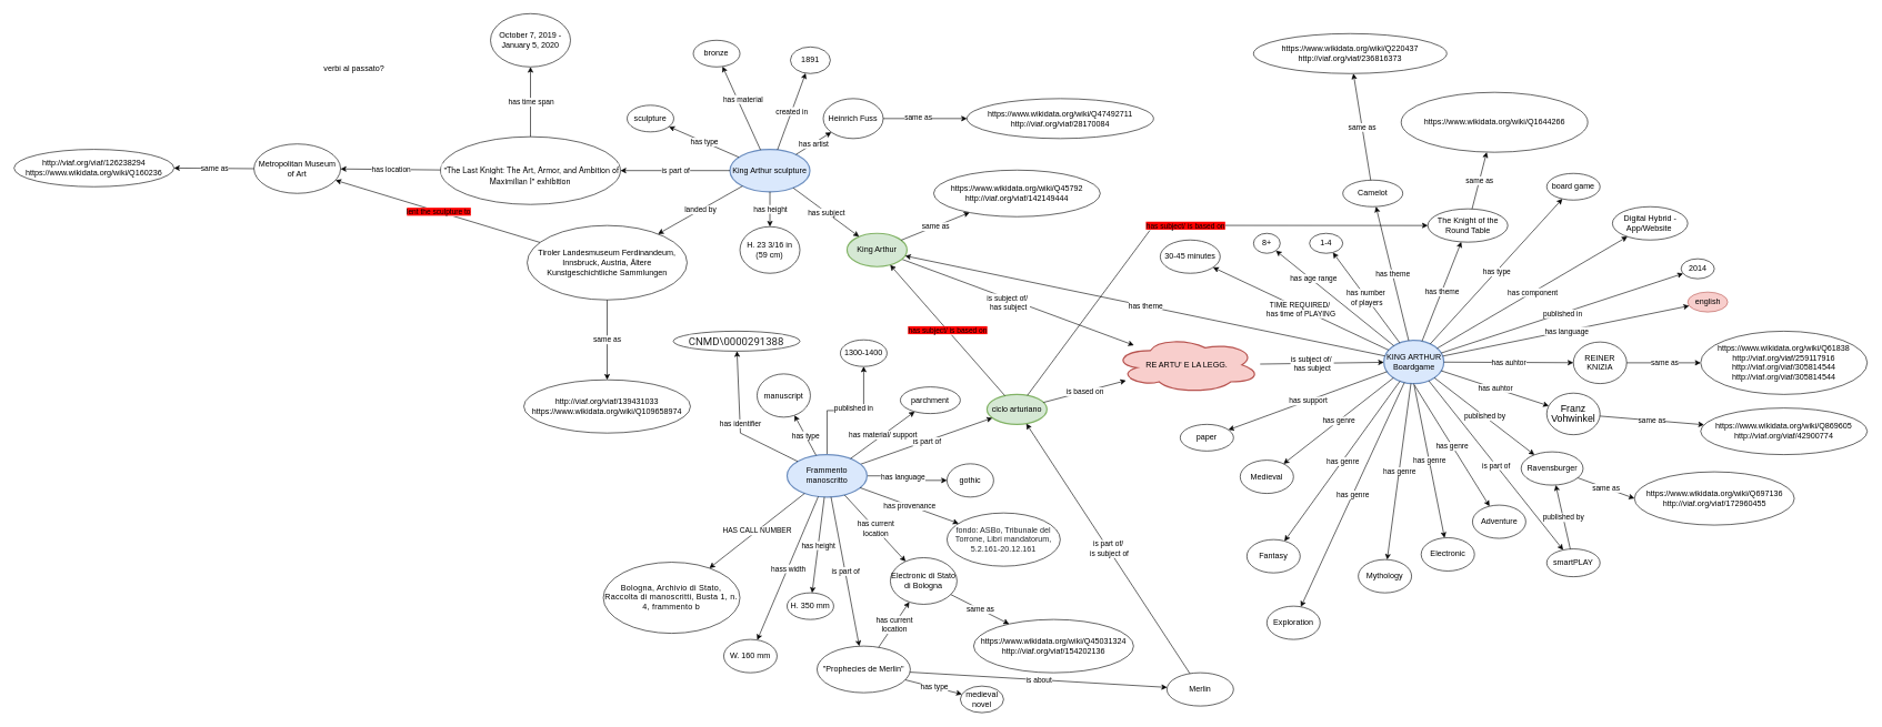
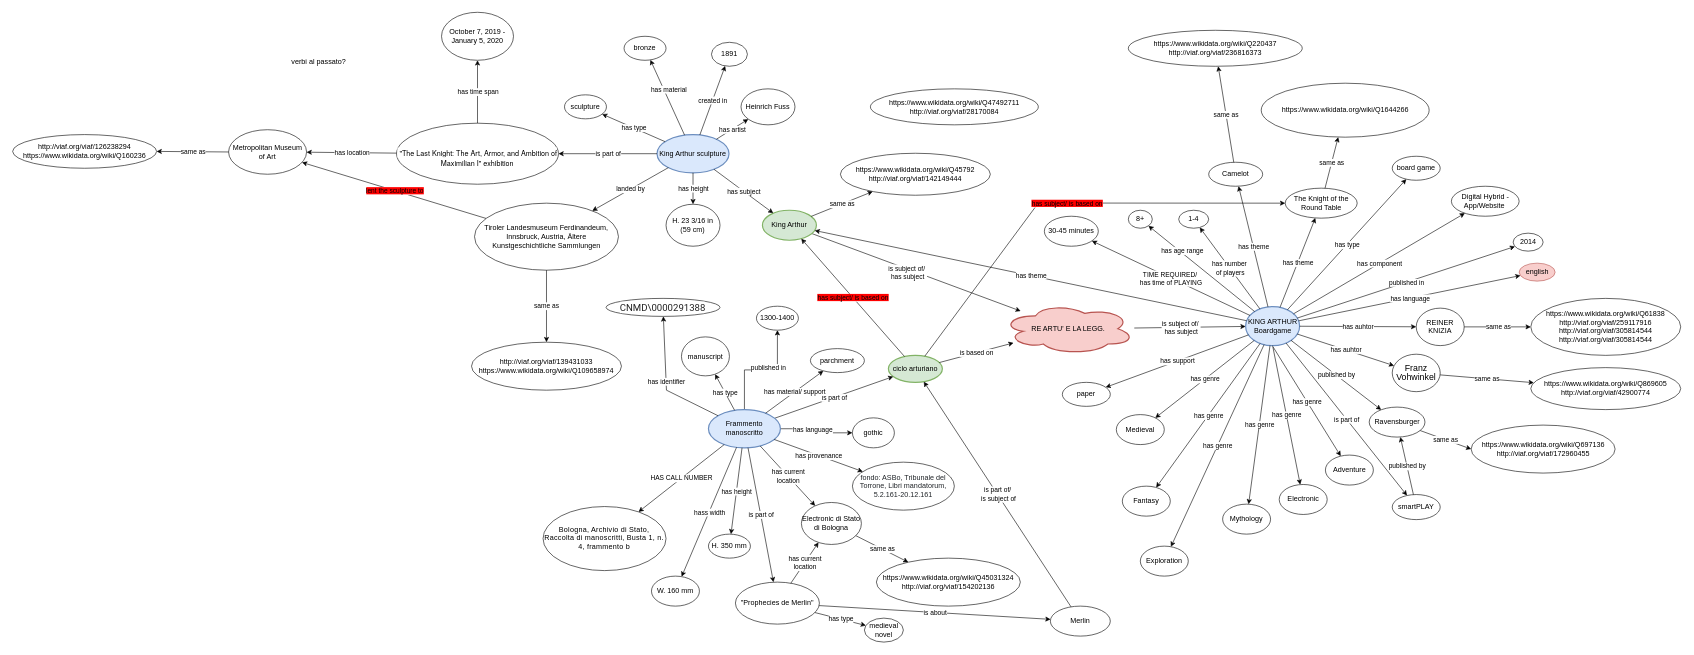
- <mxCell id="72" style="edgeStyle=orthogonalEdgeStyle;rounded=0;orthogonalLoop=1;jettySize=auto;html=1;" edge="1" parent="1" source="74" target="76"><mxGeometry relative="1" as="geometry"><mxPoint x="1394.3" y="147.62" as="targetPoint" /></mxGeometry></mxCell>
- <mxCell id="73" value="same as" style="edgeLabel;html=1;align=center;verticalAlign=middle;resizable=0;points=[];" vertex="1" connectable="0" parent="72"><mxGeometry x="-0.17" y="-1" relative="1" as="geometry"><mxPoint y="-3" as="offset" /></mxGeometry></mxCell>
